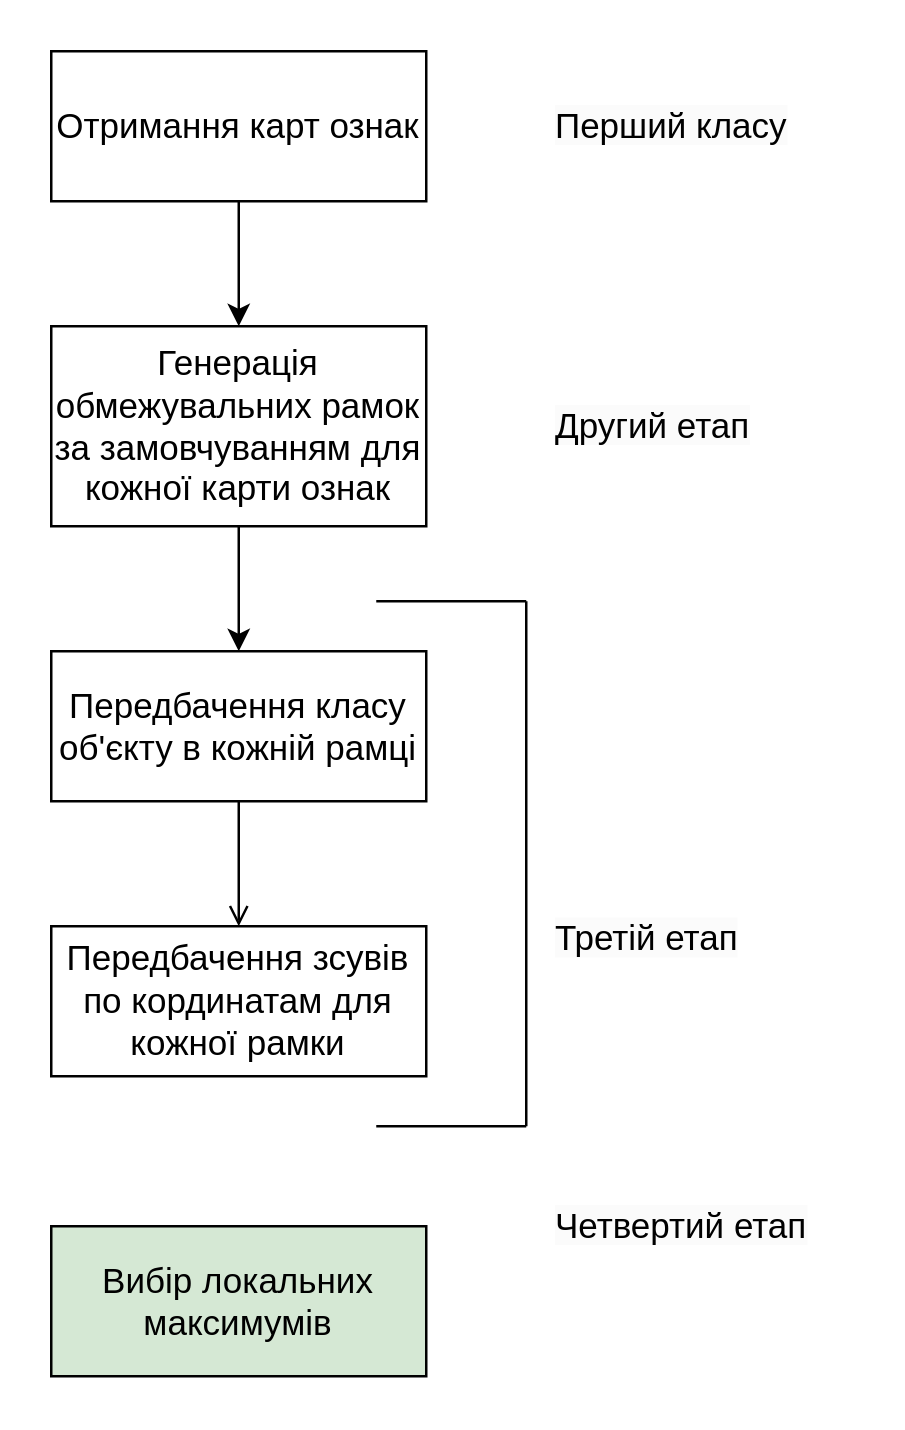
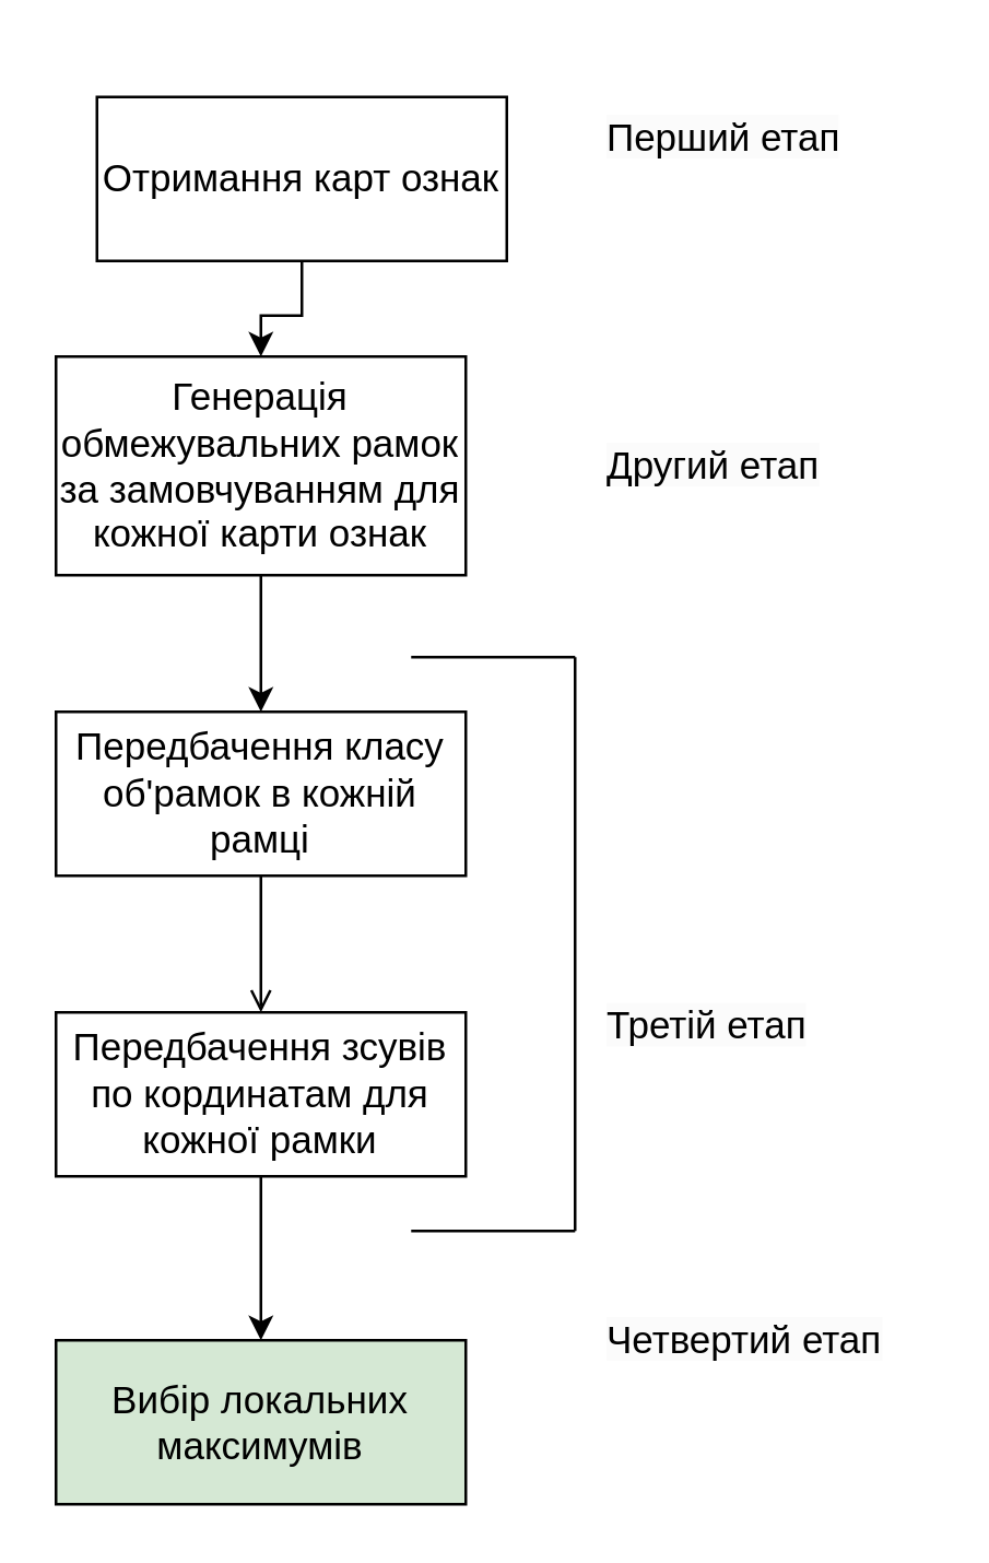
- <mxCell id="15" value="&lt;span style=&quot;color: rgb(0, 0, 0); font-family: Helvetica; font-size: 14px; font-style: normal; font-variant-ligatures: normal; font-variant-caps: normal; font-weight: 400; letter-spacing: normal; orphans: 2; text-align: center; text-indent: 0px; text-transform: none; widows: 2; word-spacing: 0px; -webkit-text-stroke-width: 0px; white-space: normal; background-color: rgb(251, 251, 251); text-decoration-thickness: initial; text-decoration-style: initial; text-decoration-color: initial; display: inline !important; float: none;&quot;&gt;Перший класу&lt;/span&gt;" style="text;whiteSpace=wrap;html=1;" vertex="1" parent="1"><mxGeometry x="220" y="35" width="120" height="30" as="geometry" /></mxCell>
+ <mxCell id="15" value="&lt;span style=&quot;color: rgb(0, 0, 0); font-family: Helvetica; font-size: 14px; font-style: normal; font-variant-ligatures: normal; font-variant-caps: normal; font-weight: 400; letter-spacing: normal; orphans: 2; text-align: center; text-indent: 0px; text-transform: none; widows: 2; word-spacing: 0px; -webkit-text-stroke-width: 0px; white-space: normal; background-color: rgb(251, 251, 251); text-decoration-thickness: initial; text-decoration-style: initial; text-decoration-color: initial; display: inline !important; float: none;&quot;&gt;Перший етап&lt;/span&gt;" style="text;whiteSpace=wrap;html=1;" vertex="1" parent="1"><mxGeometry x="220" y="35" width="120" height="30" as="geometry" /></mxCell>
- <mxCell id="3" value="&lt;font style=&quot;font-size: 14px;&quot;&gt;Отримання карт ознак&lt;/font&gt;" style="rounded=0;whiteSpace=wrap;html=1;" vertex="1" parent="1"><mxGeometry x="20" y="20" width="150" height="60" as="geometry" /></mxCell>
+ <mxCell id="3" value="&lt;font style=&quot;font-size: 14px;&quot;&gt;Отримання карт ознак&lt;/font&gt;" style="rounded=0;whiteSpace=wrap;html=1;" vertex="1" parent="1"><mxGeometry x="35" y="35" width="150" height="60" as="geometry" /></mxCell>
- <mxCell id="7" value="&lt;font style=&quot;font-size: 14px;&quot;&gt;Передбачення класу об'єкту в кожній рамці&lt;/font&gt;" style="rounded=0;whiteSpace=wrap;html=1;" vertex="1" parent="1"><mxGeometry x="20" y="260" width="150" height="60" as="geometry" /></mxCell>
+ <mxCell id="7" value="&lt;font style=&quot;font-size: 14px;&quot;&gt;Передбачення класу об'рамок в кожній рамці&lt;/font&gt;" style="rounded=0;whiteSpace=wrap;html=1;" vertex="1" parent="1"><mxGeometry x="20" y="260" width="150" height="60" as="geometry" /></mxCell>
+ <mxCell id="8" style="edgeStyle=orthogonalEdgeStyle;rounded=0;orthogonalLoop=1;jettySize=auto;html=1;entryX=0.5;entryY=0;entryDx=0;entryDy=0;" edge="1" parent="1" source="9" target="10"><mxGeometry relative="1" as="geometry" /></mxCell>
